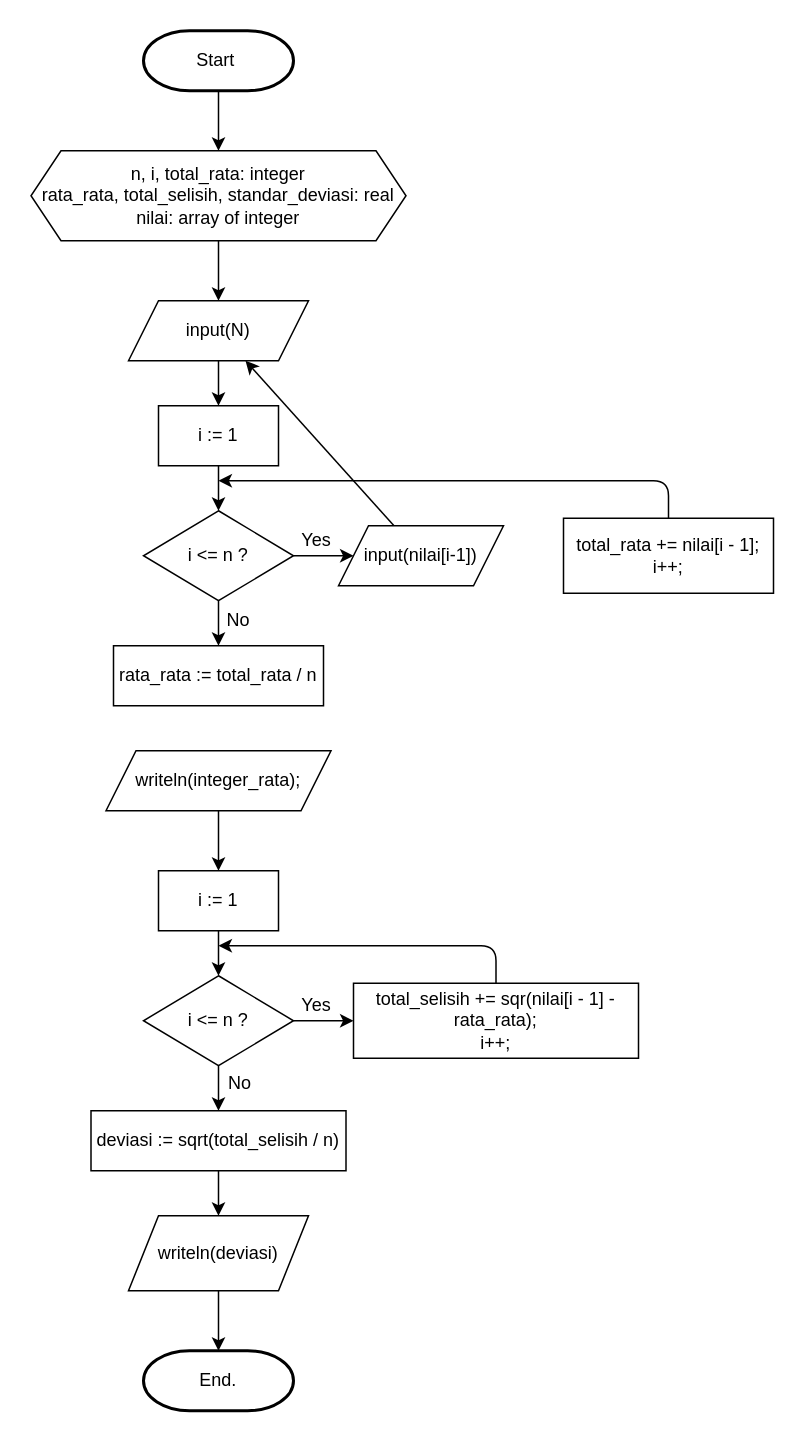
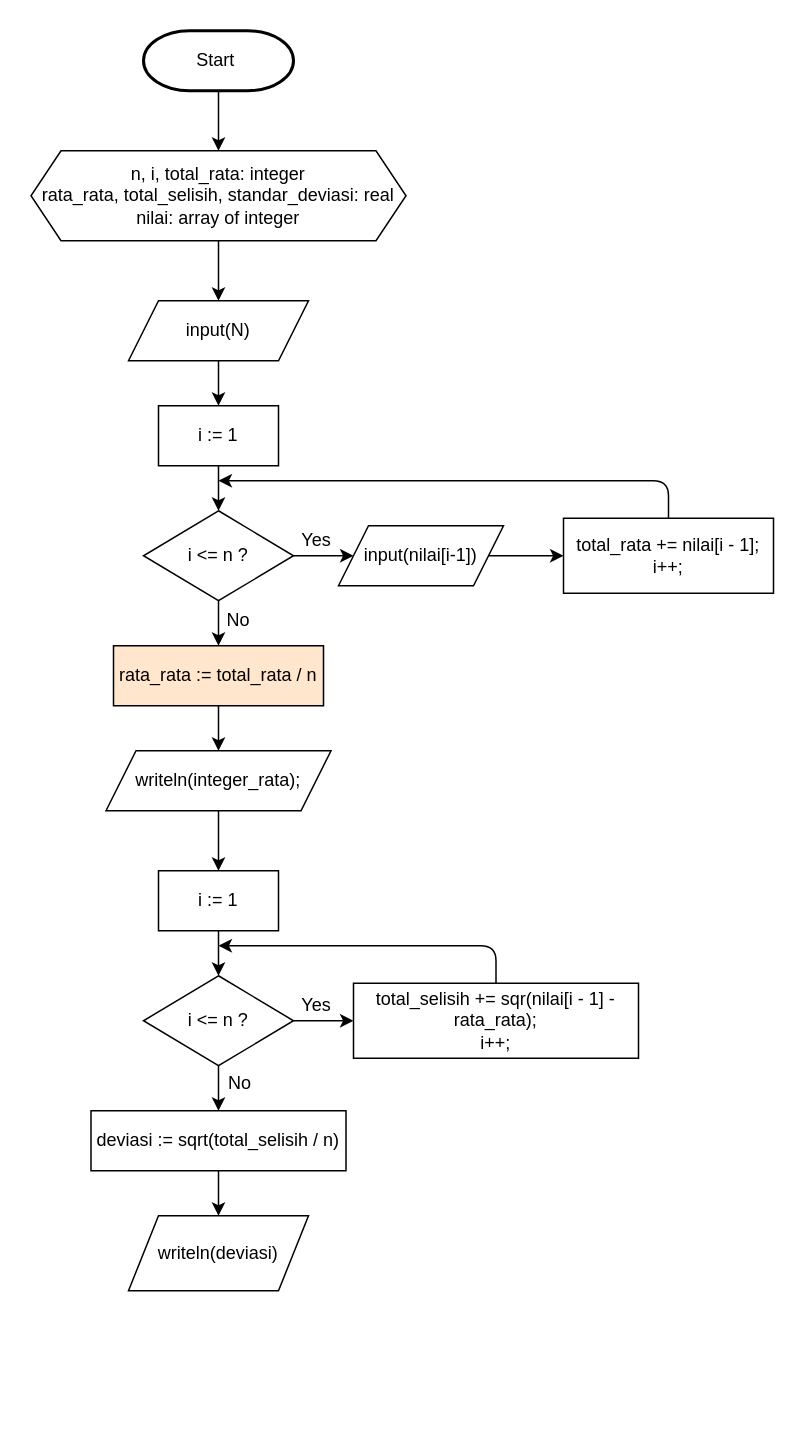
- <mxCell id="13" value="" style="edgeStyle=none;html=1;" edge="1" parent="1" source="14" target="7"><mxGeometry relative="1" as="geometry" /></mxCell>
+ <mxCell id="13" value="" style="edgeStyle=none;html=1;" edge="1" parent="1" source="14" target="16"><mxGeometry relative="1" as="geometry" /></mxCell>
- <mxCell id="19" value="rata_rata := total_rata / n" style="whiteSpace=wrap;html=1;" vertex="1" parent="1"><mxGeometry x="75" y="430" width="140" height="40" as="geometry" /></mxCell>
+ <mxCell id="19" value="rata_rata := total_rata / n" style="whiteSpace=wrap;html=1;fillColor=#ffe6cc;" vertex="1" parent="1"><mxGeometry x="75" y="430" width="140" height="40" as="geometry" /></mxCell>
+ <mxCell id="18" style="edgeStyle=none;html=1;exitX=0.5;exitY=1;exitDx=0;exitDy=0;entryX=0.5;entryY=0;entryDx=0;entryDy=0;" edge="1" parent="1" source="19" target="21"><mxGeometry relative="1" as="geometry" /></mxCell>
- <mxCell id="33" style="edgeStyle=none;html=1;exitX=0.5;exitY=1;exitDx=0;exitDy=0;entryX=0.5;entryY=0;entryDx=0;entryDy=0;entryPerimeter=0;" edge="1" parent="1" source="34" target="35"><mxGeometry relative="1" as="geometry" /></mxCell>
- <mxCell id="35" value="End." style="strokeWidth=2;html=1;shape=mxgraph.flowchart.terminator;whiteSpace=wrap;" vertex="1" parent="1"><mxGeometry x="95" y="900" width="100" height="40" as="geometry" /></mxCell>
